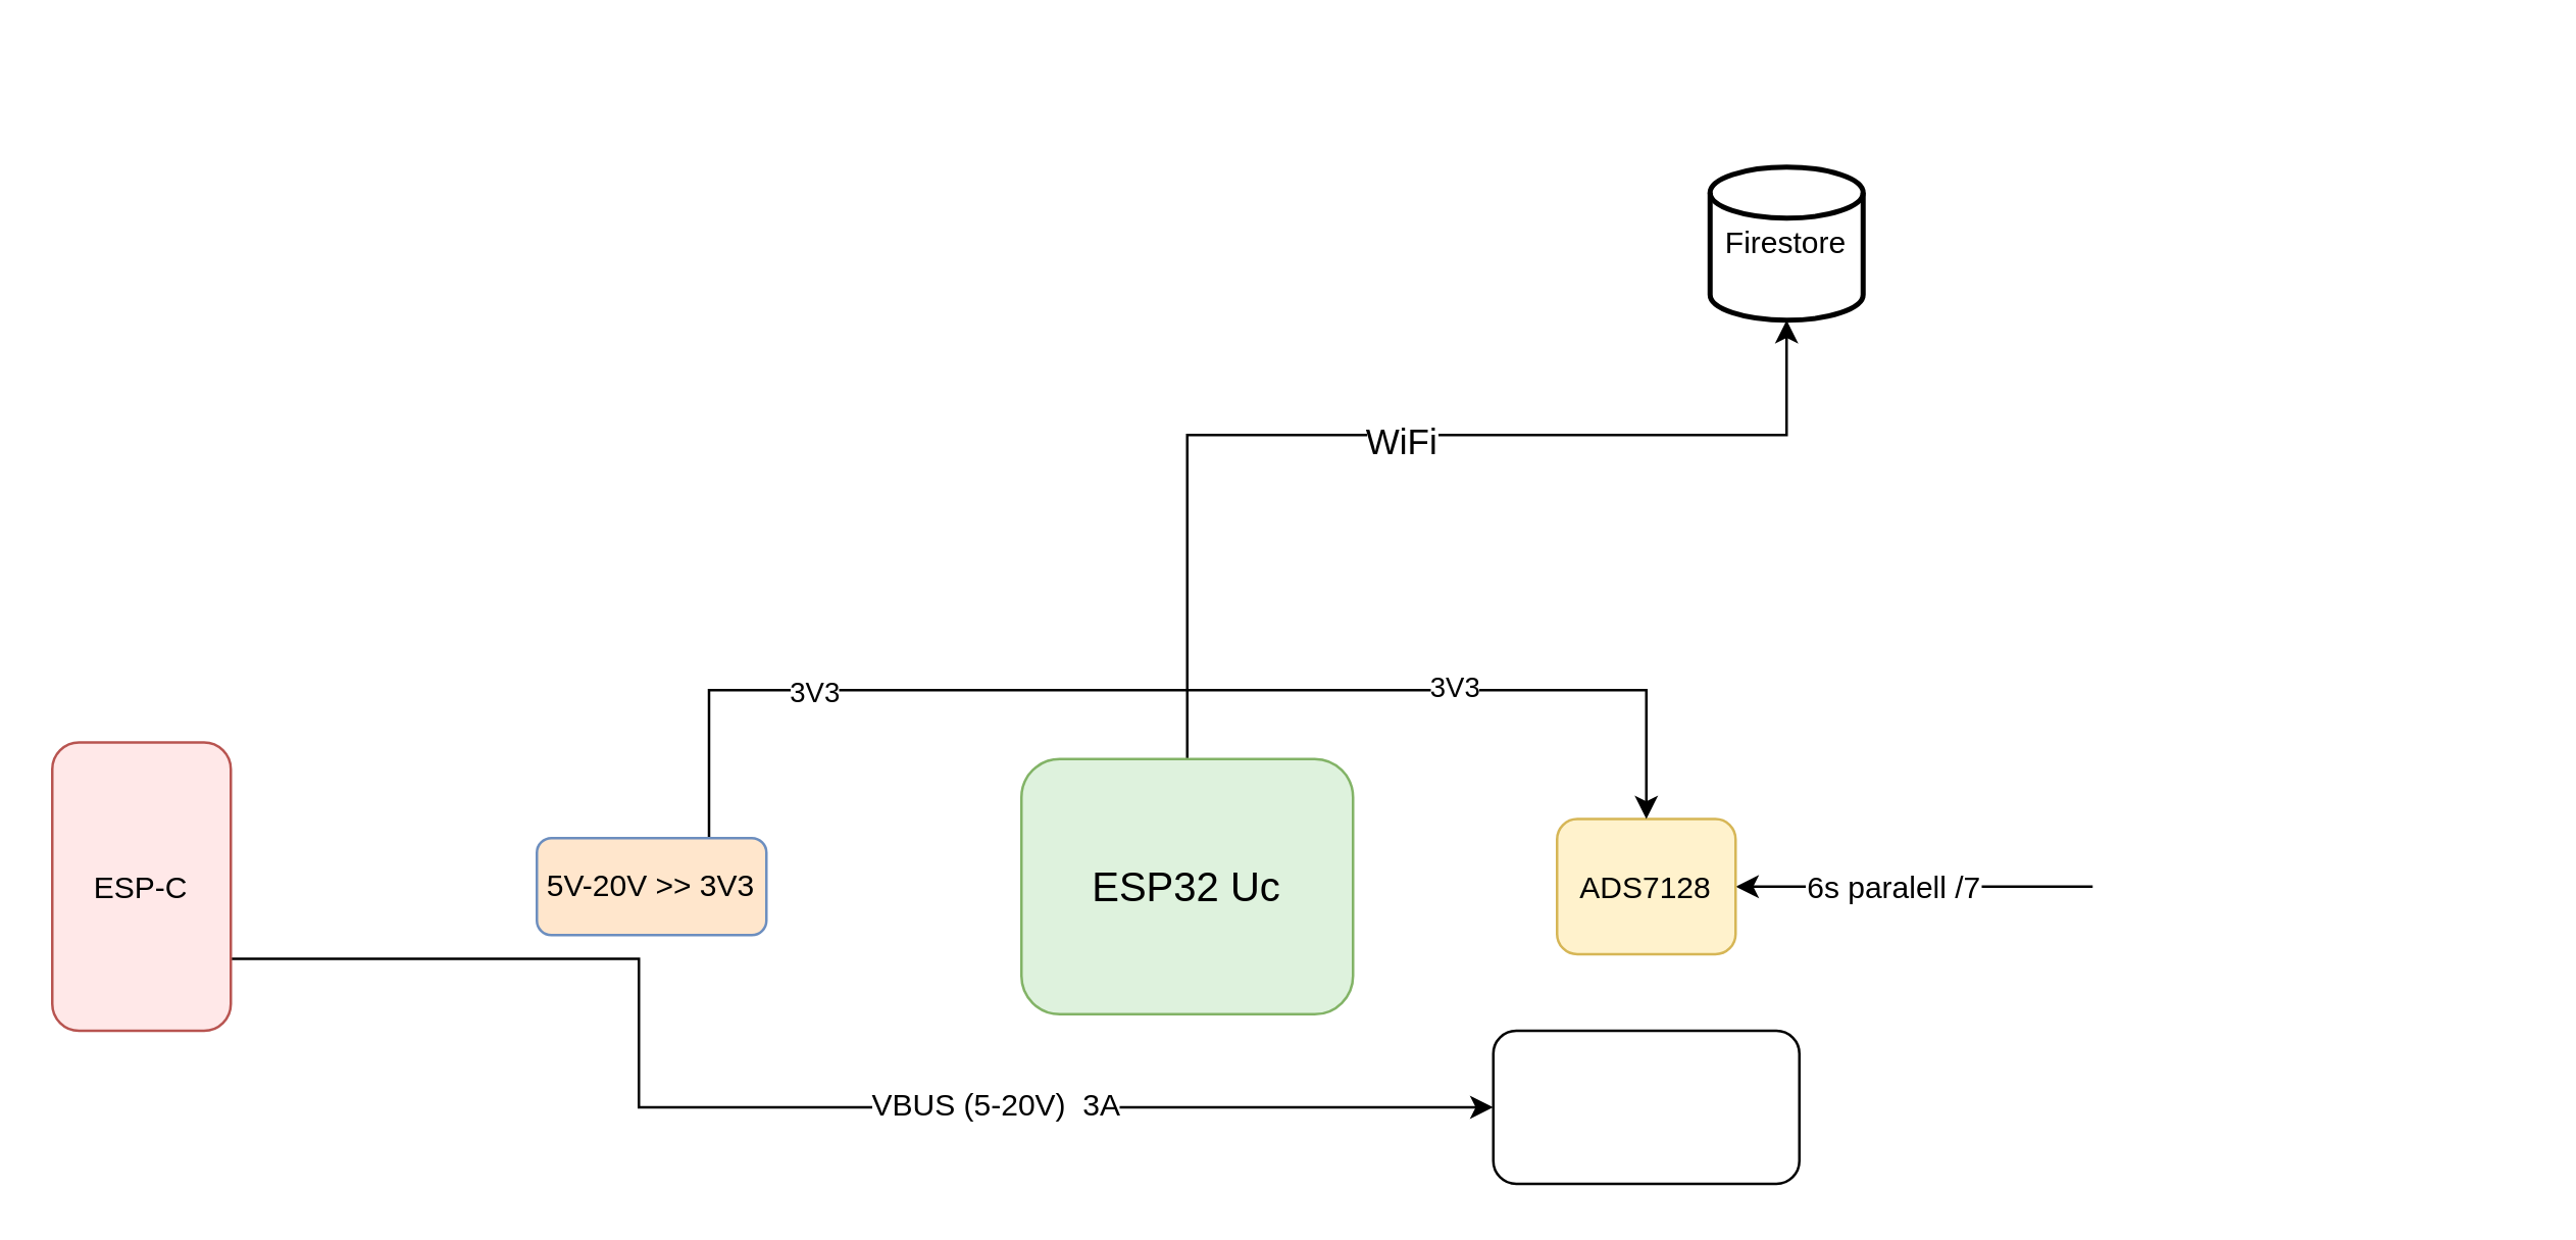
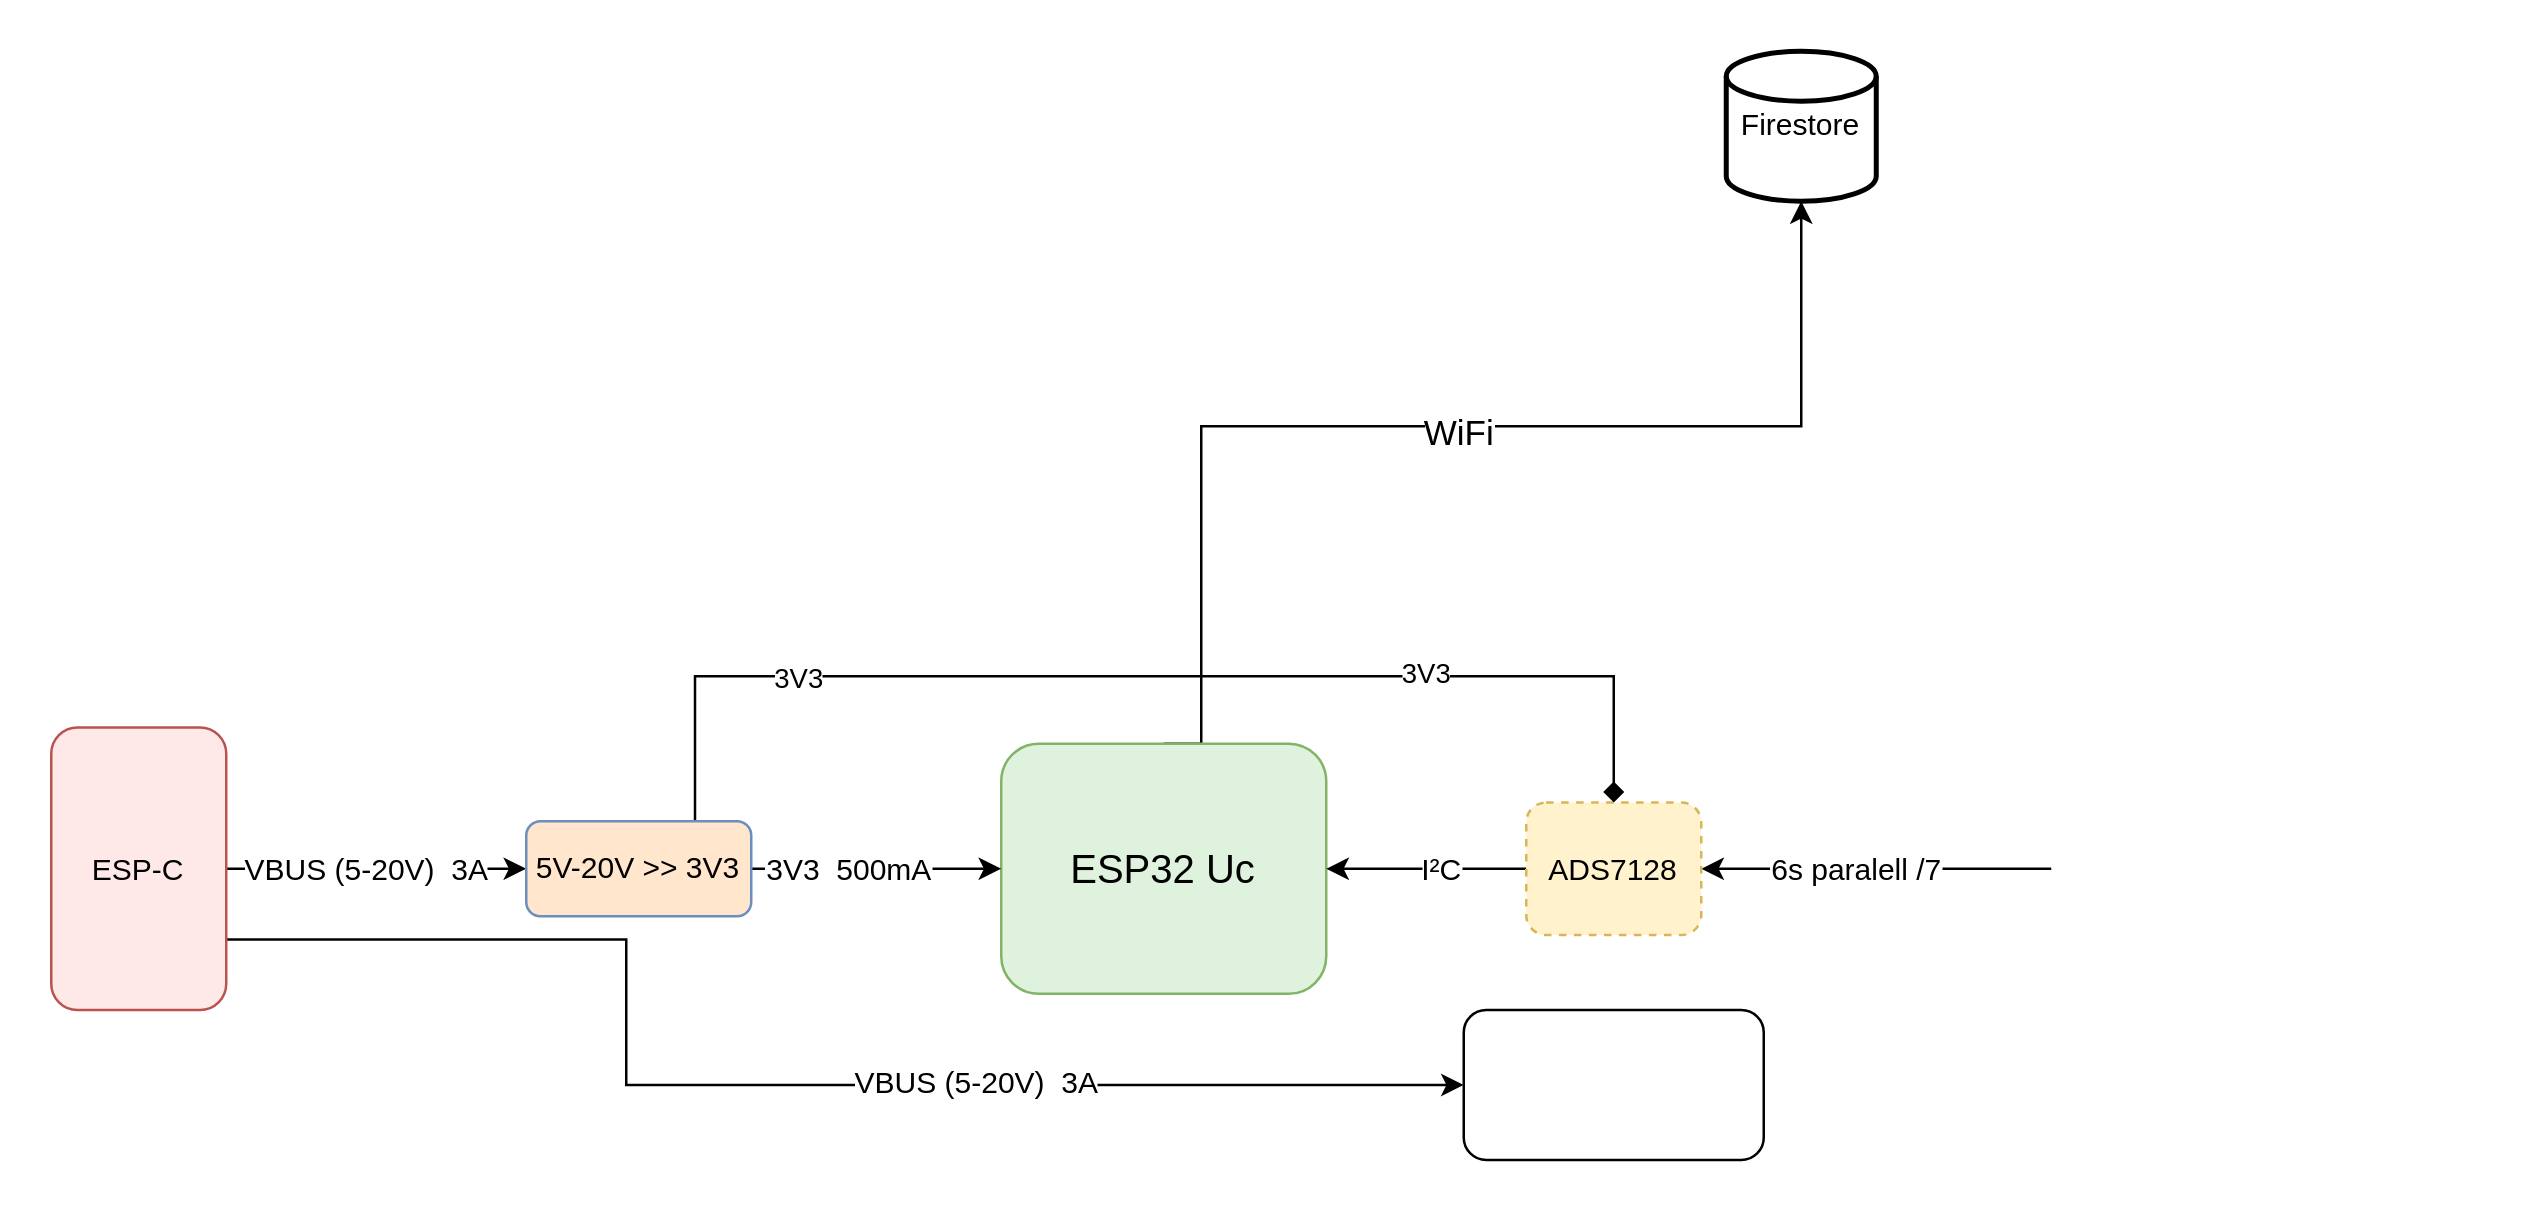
- <mxCell id="22" value="Firestore" style="strokeWidth=2;html=1;shape=mxgraph.flowchart.database;whiteSpace=wrap;" vertex="1" parent="1"><mxGeometry x="670" y="65" width="60" height="60" as="geometry" /></mxCell>
+ <mxCell id="22" value="Firestore" style="strokeWidth=2;html=1;shape=mxgraph.flowchart.database;whiteSpace=wrap;" vertex="1" parent="1"><mxGeometry x="690" y="20" width="60" height="60" as="geometry" /></mxCell>
- <mxCell id="18" style="edgeStyle=orthogonalEdgeStyle;rounded=0;orthogonalLoop=1;jettySize=auto;html=1;exitX=0.75;exitY=0;exitDx=0;exitDy=0;entryX=0.5;entryY=0;entryDx=0;entryDy=0;" edge="1" parent="1" source="21" target="10"><mxGeometry relative="1" as="geometry"><Array as="points"><mxPoint x="278" y="270" /><mxPoint x="645" y="270" /></Array></mxGeometry></mxCell>
+ <mxCell id="18" style="edgeStyle=orthogonalEdgeStyle;rounded=0;orthogonalLoop=1;jettySize=auto;html=1;exitX=0.75;exitY=0;exitDx=0;exitDy=0;entryX=0.5;entryY=0;entryDx=0;entryDy=0;endArrow=diamond;" edge="1" parent="1" source="21" target="10"><mxGeometry relative="1" as="geometry"><Array as="points"><mxPoint x="278" y="270" /><mxPoint x="645" y="270" /></Array></mxGeometry></mxCell>
+ <mxCell id="11" style="edgeStyle=orthogonalEdgeStyle;rounded=0;orthogonalLoop=1;jettySize=auto;html=1;exitX=1;exitY=0.5;exitDx=0;exitDy=0;fontSize=12;" parent="1" source="15" target="21" edge="1"><mxGeometry relative="1" as="geometry" /></mxCell>
+ <mxCell id="12" value="&lt;div&gt;VBUS (5-20V)&amp;nbsp; 3A&lt;/div&gt;" style="edgeLabel;html=1;align=center;verticalAlign=middle;resizable=0;points=[];fontSize=12;" parent="11" vertex="1" connectable="0"><mxGeometry x="-0.089" y="-2" relative="1" as="geometry"><mxPoint y="-2" as="offset" /></mxGeometry></mxCell>
+ <mxCell id="16" style="edgeStyle=orthogonalEdgeStyle;rounded=0;orthogonalLoop=1;jettySize=auto;html=1;exitX=1;exitY=0.5;exitDx=0;exitDy=0;entryX=0;entryY=0.5;entryDx=0;entryDy=0;fontSize=12;" parent="1" source="21" target="4" edge="1"><mxGeometry relative="1" as="geometry" /></mxCell>
+ <mxCell id="17" value="3V3&amp;nbsp; 500mA" style="edgeLabel;html=1;align=center;verticalAlign=middle;resizable=0;points=[];fontSize=12;" parent="16" vertex="1" connectable="0"><mxGeometry x="-0.25" y="2" relative="1" as="geometry"><mxPoint y="2" as="offset" /></mxGeometry></mxCell>
+ <mxCell id="8" style="edgeStyle=orthogonalEdgeStyle;rounded=0;orthogonalLoop=1;jettySize=auto;html=1;exitX=0;exitY=0.5;exitDx=0;exitDy=0;entryX=1;entryY=0.5;entryDx=0;entryDy=0;fontSize=14;" parent="1" source="10" target="4" edge="1"><mxGeometry relative="1" as="geometry" /></mxCell>
+ <mxCell id="9" value="I²C" style="edgeLabel;html=1;align=center;verticalAlign=middle;resizable=0;points=[];fontSize=12;" parent="8" vertex="1" connectable="0"><mxGeometry x="-0.123" y="1" relative="1" as="geometry"><mxPoint y="-1" as="offset" /></mxGeometry></mxCell>
- <mxCell id="10" value="&lt;font style=&quot;font-size: 12px;&quot;&gt;ADS7128&lt;/font&gt;" style="rounded=1;whiteSpace=wrap;html=1;fontSize=14;fillColor=#fff2cc;strokeColor=#d6b656;" parent="1" vertex="1"><mxGeometry x="610" y="320.5" width="70" height="53" as="geometry" /></mxCell>
+ <mxCell id="10" value="&lt;font style=&quot;font-size: 12px;&quot;&gt;ADS7128&lt;/font&gt;" style="rounded=1;whiteSpace=wrap;html=1;fontSize=14;fillColor=#fff2cc;strokeColor=#d6b656;dashed=1;" parent="1" vertex="1"><mxGeometry x="610" y="320.5" width="70" height="53" as="geometry" /></mxCell>
